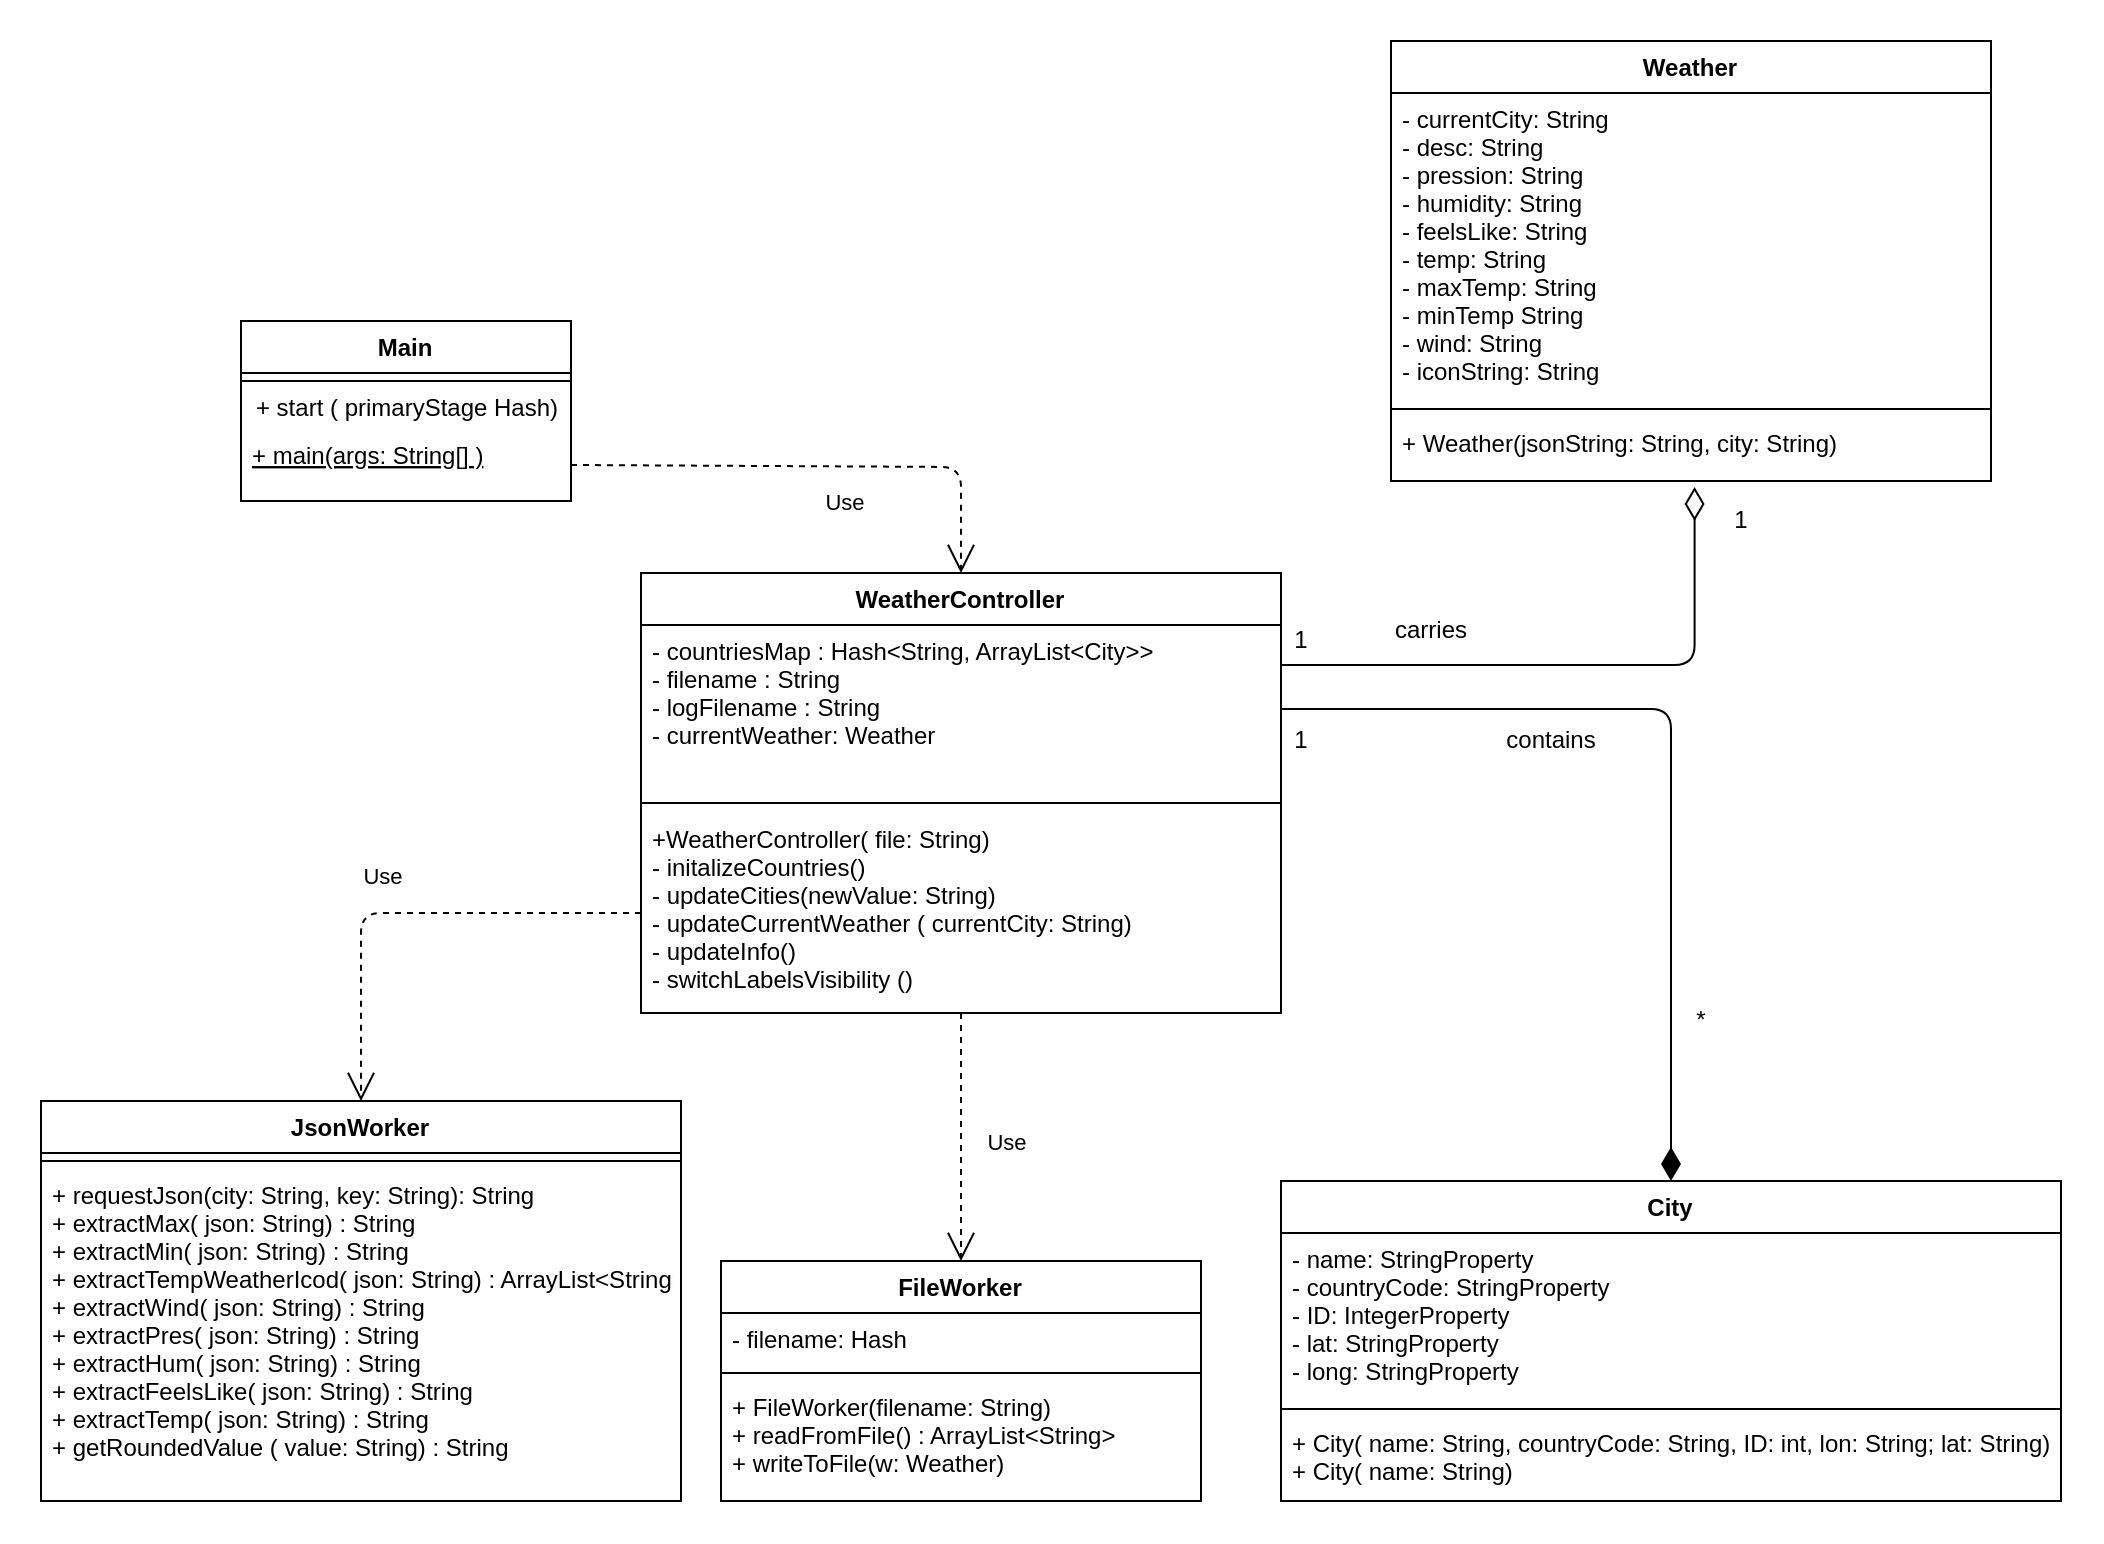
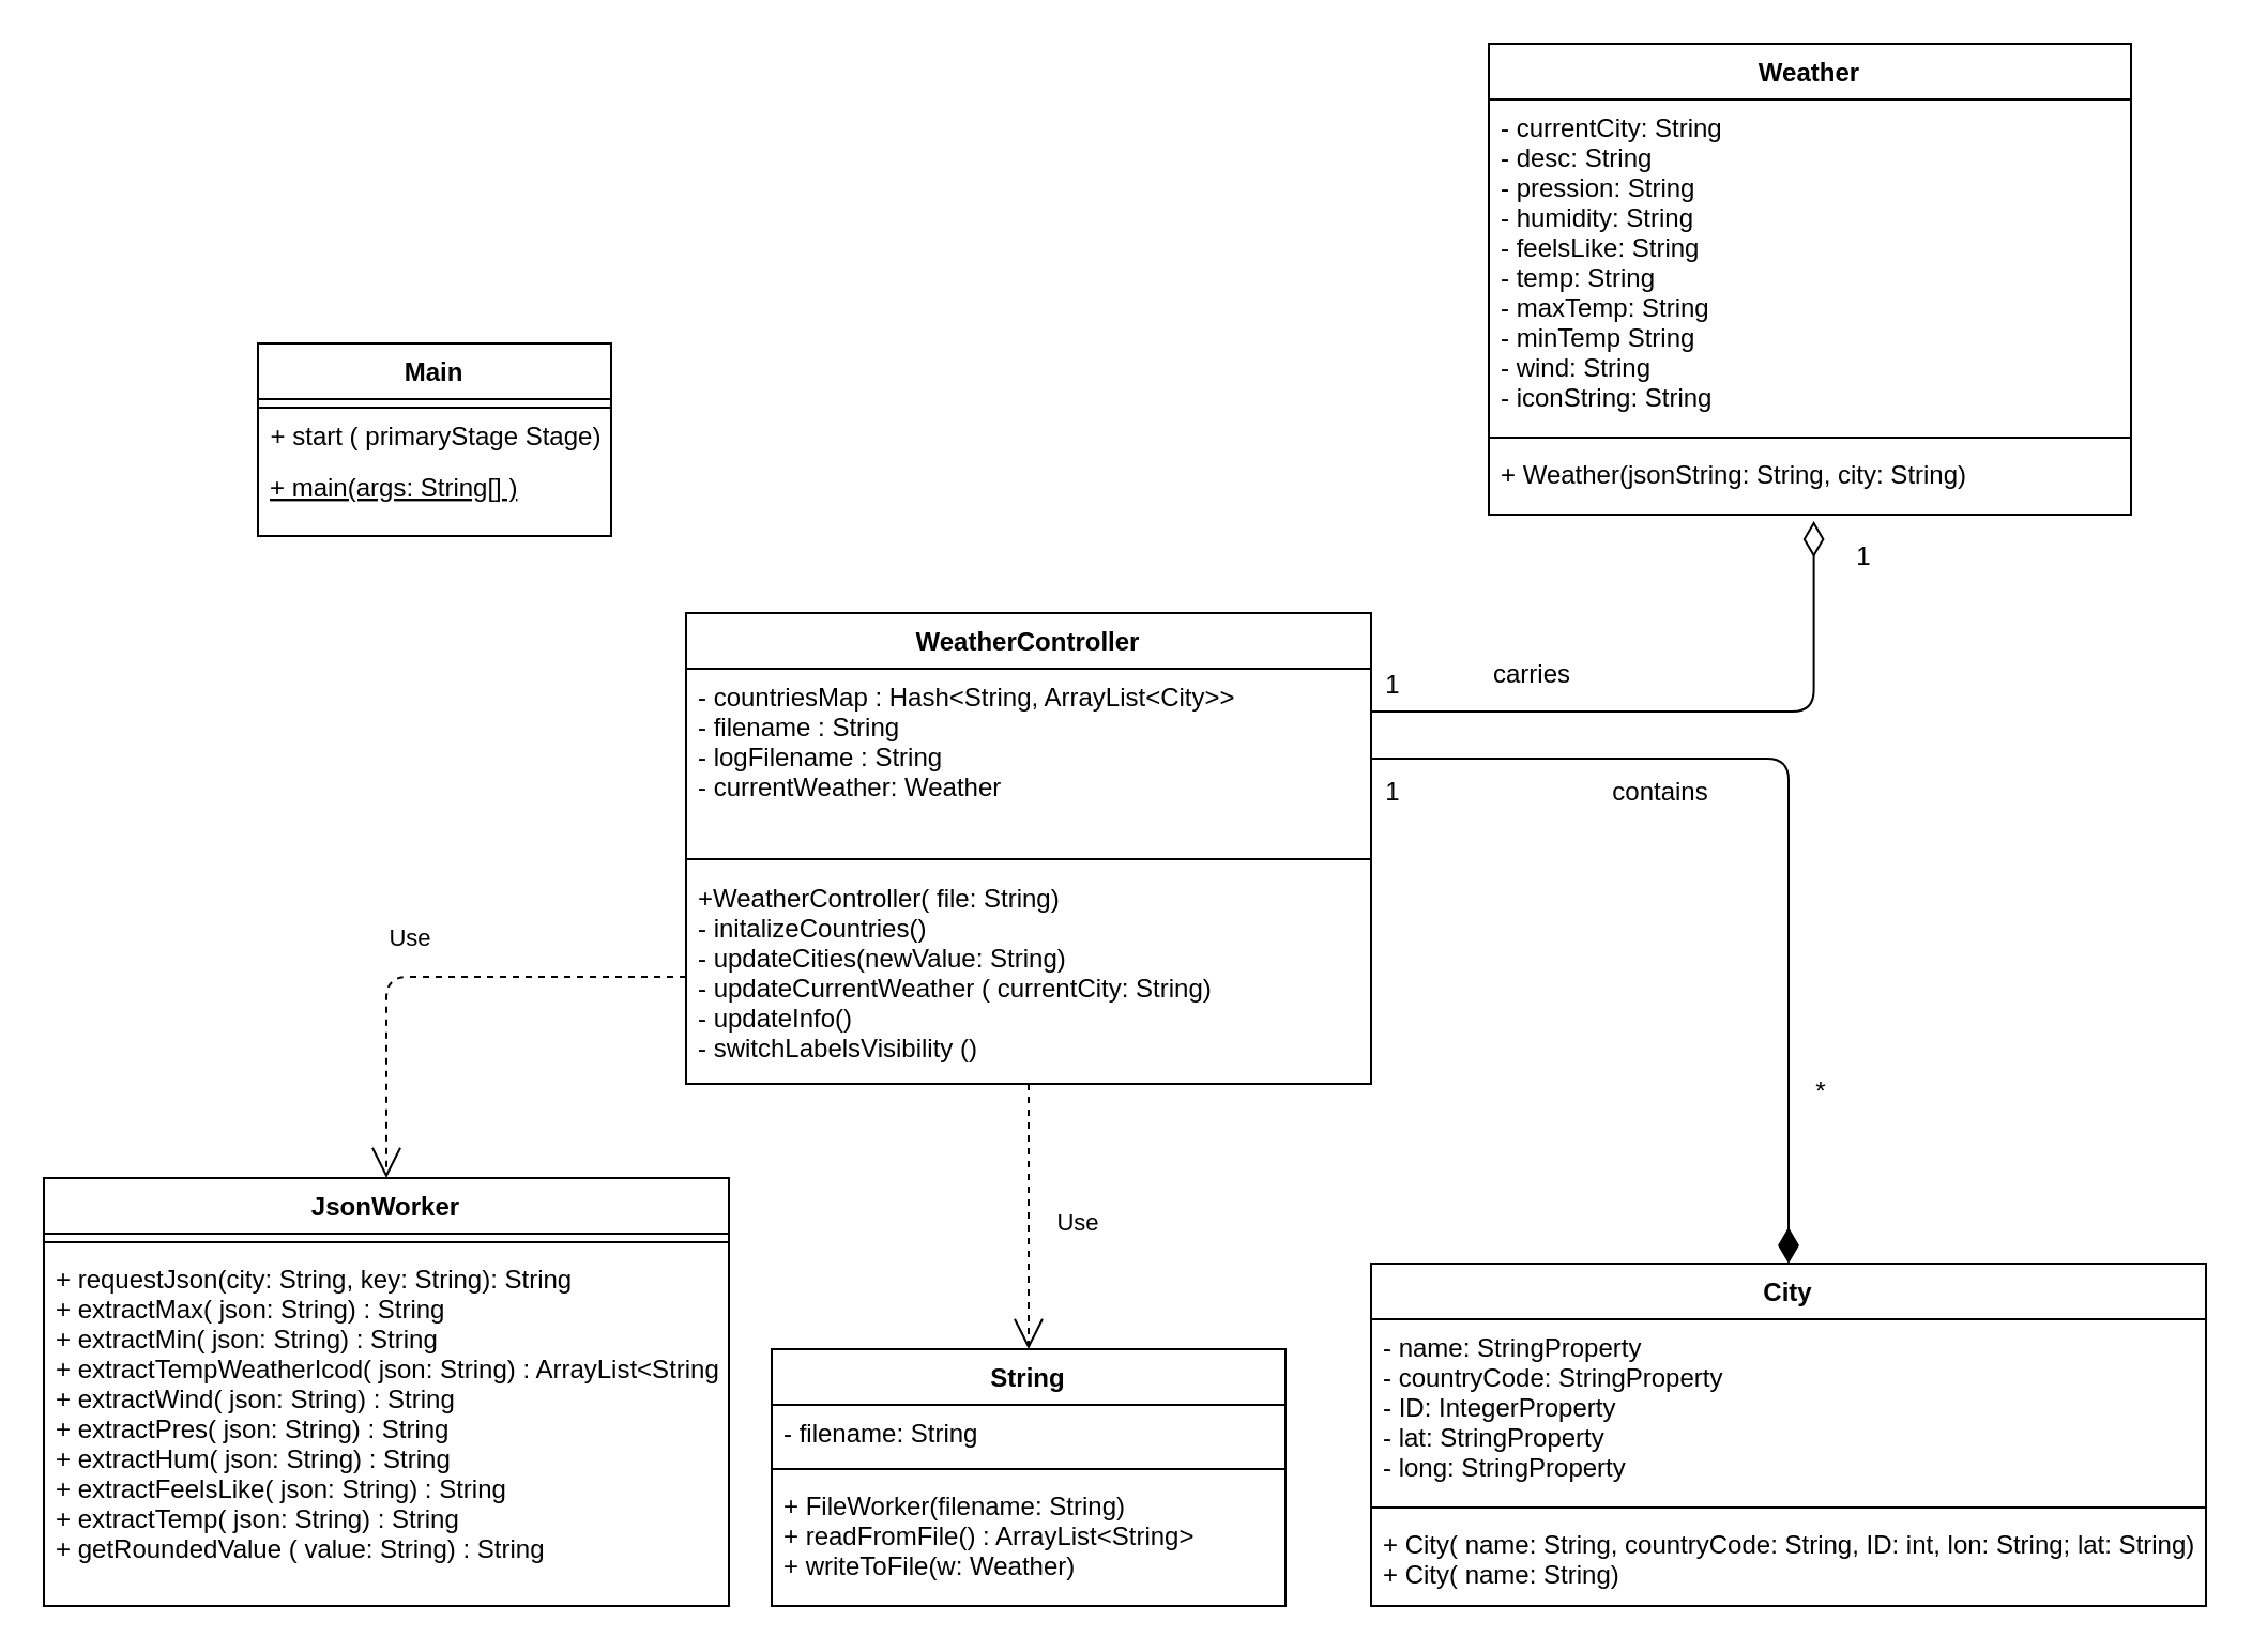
- <mxCell id="20" value="&lt;span style=&quot;font-family: &amp;#34;helvetica&amp;#34; ; text-align: left&quot;&gt;+ start ( primaryStage Hash)&lt;/span&gt;" style="text;html=1;align=center;verticalAlign=middle;resizable=0;points=[];autosize=1;" vertex="1" parent="18"><mxGeometry y="34" width="165" height="20" as="geometry" /></mxCell>
+ <mxCell id="20" value="&lt;span style=&quot;font-family: &amp;#34;helvetica&amp;#34; ; text-align: left&quot;&gt;+ start ( primaryStage Stage)&lt;/span&gt;" style="text;html=1;align=center;verticalAlign=middle;resizable=0;points=[];autosize=1;" vertex="1" parent="18"><mxGeometry y="34" width="165" height="20" as="geometry" /></mxCell>
- <mxCell id="35" value="Use" style="endArrow=open;endSize=12;dashed=1;html=1;entryX=0.5;entryY=0;entryDx=0;entryDy=0;exitX=1;exitY=0.5;exitDx=0;exitDy=0;" edge="1" parent="1" source="21" target="2"><mxGeometry x="0.105" y="-18" width="160" relative="1" as="geometry"><mxPoint x="330" y="466" as="sourcePoint" /><mxPoint x="190" y="560" as="targetPoint" /><Array as="points"><mxPoint x="480" y="233" /></Array><mxPoint as="offset" /></mxGeometry></mxCell>
- <mxCell id="10" value="FileWorker" style="swimlane;fontStyle=1;align=center;verticalAlign=top;childLayout=stackLayout;horizontal=1;startSize=26;horizontalStack=0;resizeParent=1;resizeParentMax=0;resizeLast=0;collapsible=1;marginBottom=0;" vertex="1" parent="1"><mxGeometry x="360" y="630" width="240" height="120" as="geometry" /></mxCell>
+ <mxCell id="10" value="String" style="swimlane;fontStyle=1;align=center;verticalAlign=top;childLayout=stackLayout;horizontal=1;startSize=26;horizontalStack=0;resizeParent=1;resizeParentMax=0;resizeLast=0;collapsible=1;marginBottom=0;" vertex="1" parent="1"><mxGeometry x="360" y="630" width="240" height="120" as="geometry" /></mxCell>
- <mxCell id="11" value="- filename: Hash" style="text;strokeColor=none;fillColor=none;align=left;verticalAlign=top;spacingLeft=4;spacingRight=4;overflow=hidden;rotatable=0;points=[[0,0.5],[1,0.5]];portConstraint=eastwest;" vertex="1" parent="10"><mxGeometry y="26" width="240" height="26" as="geometry" /></mxCell>
+ <mxCell id="11" value="- filename: String" style="text;strokeColor=none;fillColor=none;align=left;verticalAlign=top;spacingLeft=4;spacingRight=4;overflow=hidden;rotatable=0;points=[[0,0.5],[1,0.5]];portConstraint=eastwest;" vertex="1" parent="10"><mxGeometry y="26" width="240" height="26" as="geometry" /></mxCell>
